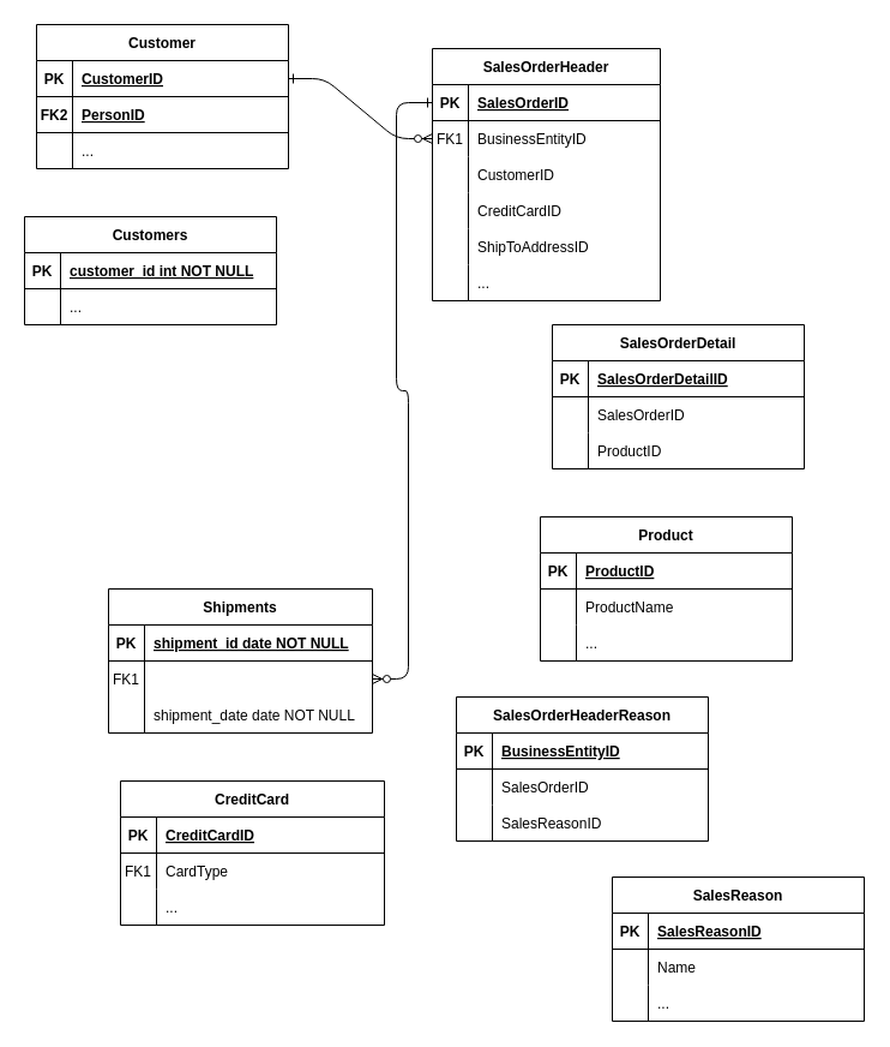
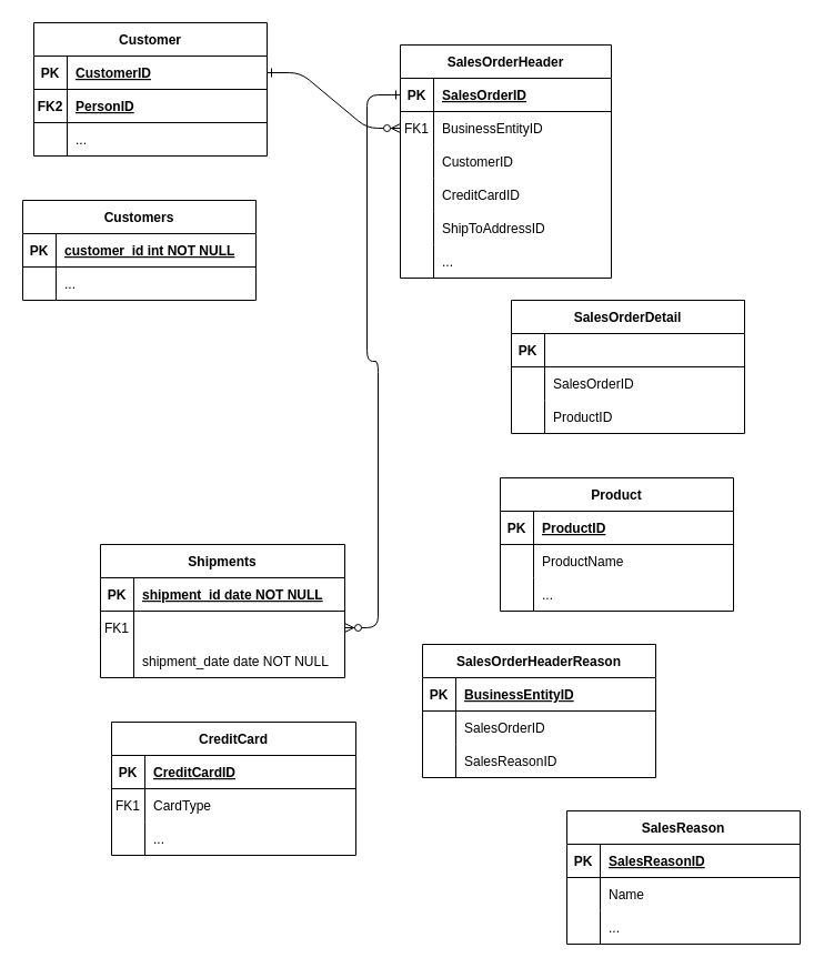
- <mxCell id="52" value="SalesOrderDetailID" style="shape=partialRectangle;overflow=hidden;connectable=0;fillColor=none;top=0;left=0;bottom=0;right=0;align=left;spacingLeft=6;fontStyle=5;" vertex="1" parent="50"><mxGeometry x="30" width="180" height="30" as="geometry" /></mxCell>
